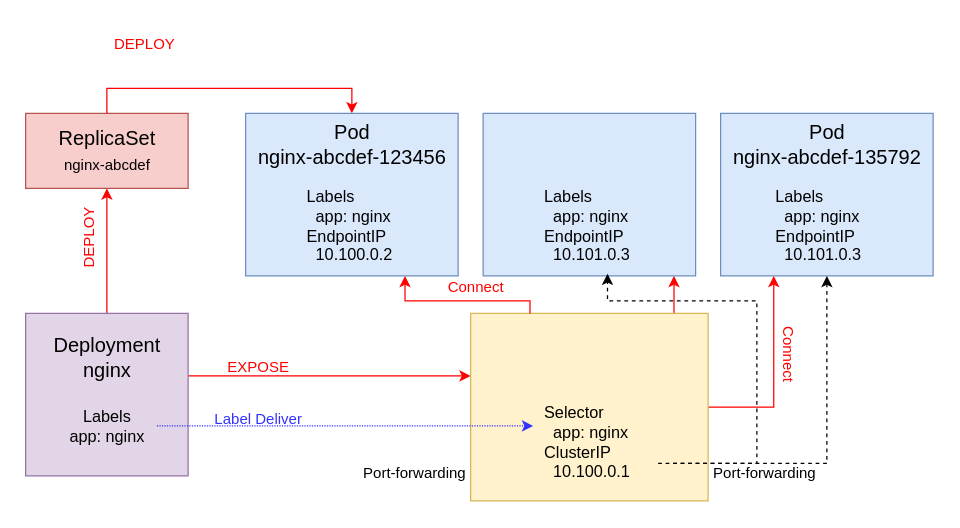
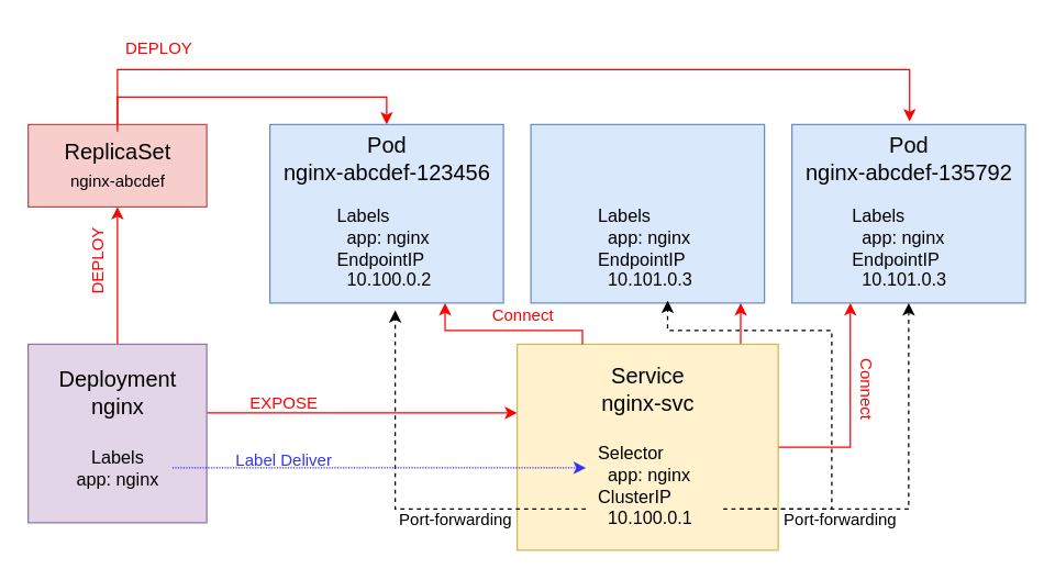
+ <mxCell id="7" style="edgeStyle=orthogonalEdgeStyle;rounded=0;orthogonalLoop=1;jettySize=auto;html=1;fontSize=12;entryX=0.504;entryY=-0.044;entryDx=0;entryDy=0;entryPerimeter=0;strokeColor=#FF0000;" edge="1" parent="1" source="4" target="20"><mxGeometry relative="1" as="geometry"><mxPoint x="590" y="80" as="targetPoint" /><Array as="points"><mxPoint x="85" y="50" /><mxPoint x="662" y="50" /></Array></mxGeometry></mxCell>
+ <mxCell id="30" value="Service&lt;br&gt;nginx-svc" style="text;html=1;align=center;verticalAlign=middle;resizable=0;points=[];autosize=1;strokeColor=none;fillColor=none;fontSize=16;" vertex="1" parent="1"><mxGeometry x="426" y="257.5" width="90" height="50" as="geometry" /></mxCell>
+ <mxCell id="33" style="edgeStyle=orthogonalEdgeStyle;rounded=0;orthogonalLoop=1;jettySize=auto;html=1;entryX=0.512;entryY=1.065;entryDx=0;entryDy=0;entryPerimeter=0;fontSize=12;dashed=1;" edge="1" parent="1" source="34" target="14"><mxGeometry relative="1" as="geometry"><Array as="points"><mxPoint x="287" y="370" /></Array></mxGeometry></mxCell>
